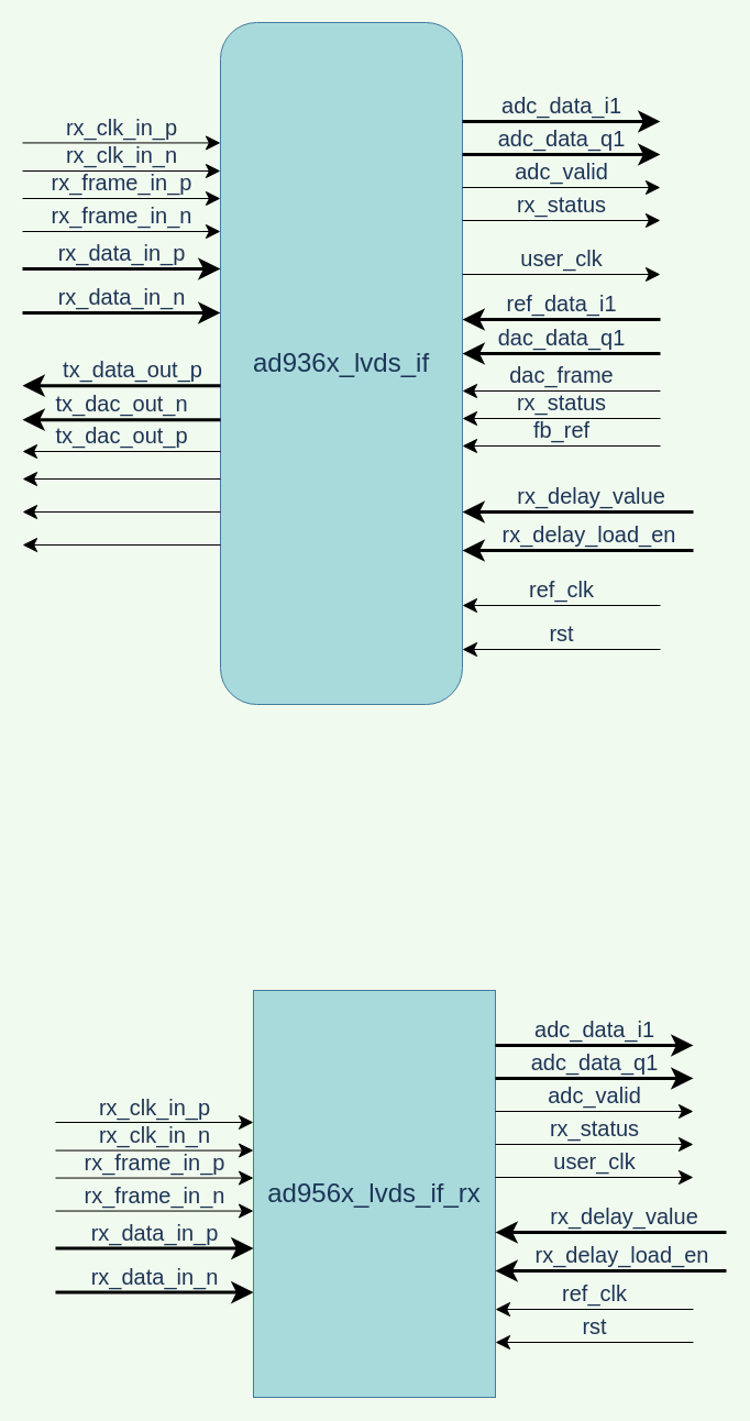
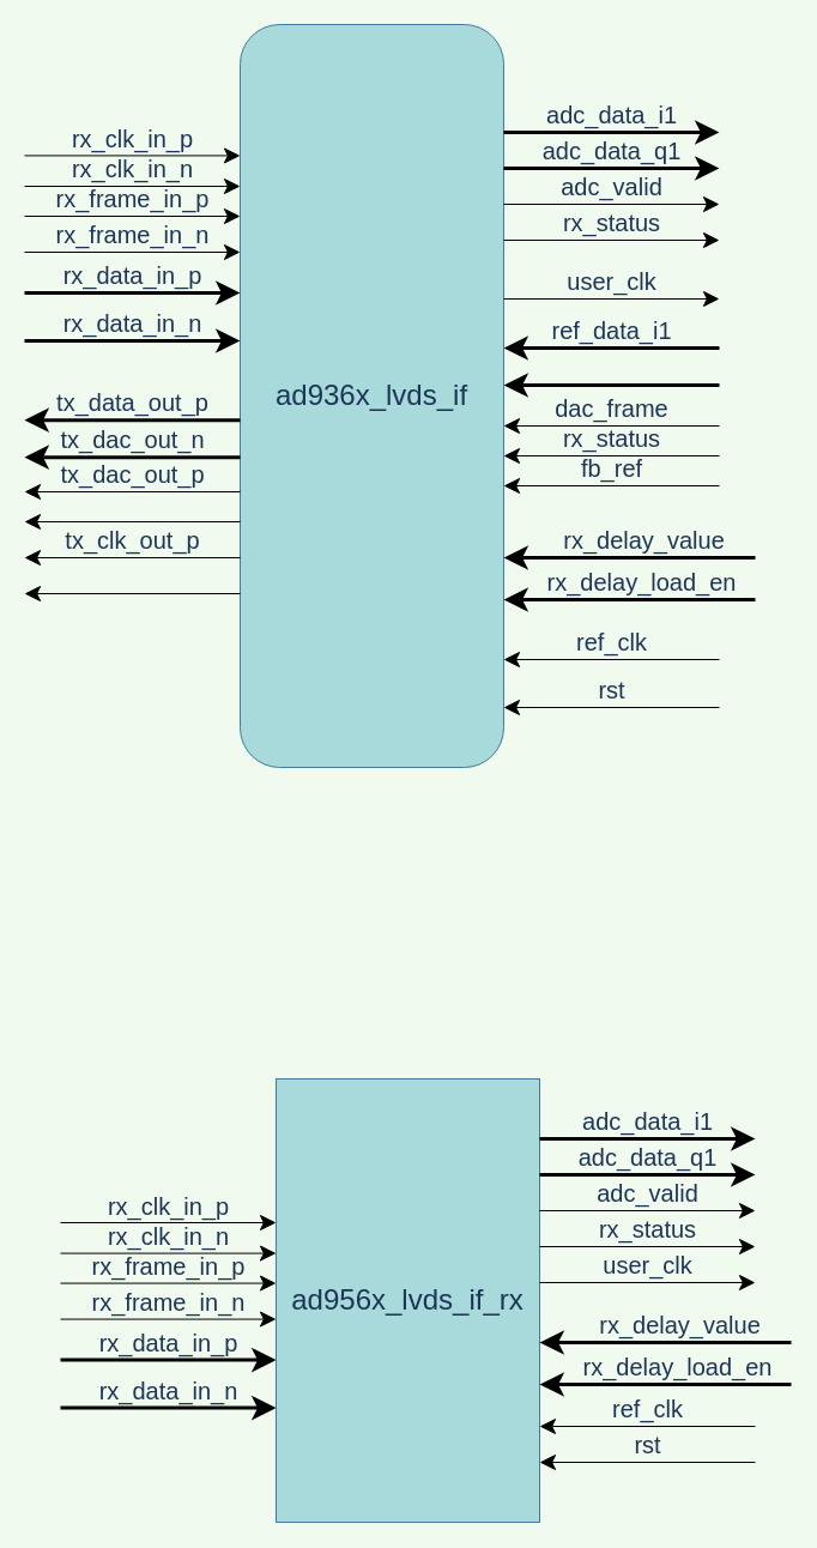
- <mxCell id="7" value="&lt;font style=&quot;font-size: 20px&quot;&gt;dac_data_q1&lt;/font&gt;" style="text;html=1;align=center;verticalAlign=middle;resizable=0;points=[];autosize=1;fontColor=#1D3557;strokeWidth=4;" vertex="1" parent="5"><mxGeometry x="25" y="5" width="130" height="20" as="geometry" /></mxCell>
- <mxCell id="53" value="&lt;font style=&quot;font-size: 20px&quot;&gt;tx_data_out_p&lt;/font&gt;" style="text;html=1;align=center;verticalAlign=middle;resizable=0;points=[];autosize=1;fontColor=#1D3557;strokeWidth=4;" vertex="1" parent="51"><mxGeometry x="30" y="5" width="140" height="20" as="geometry" /></mxCell>
+ <mxCell id="53" value="&lt;font style=&quot;font-size: 20px&quot;&gt;tx_data_out_p&lt;/font&gt;" style="text;html=1;align=center;verticalAlign=middle;resizable=0;points=[];autosize=1;fontColor=#1D3557;strokeWidth=4;" vertex="1" parent="51"><mxGeometry x="20" y="5" width="140" height="20" as="geometry" /></mxCell>
+ <mxCell id="64" value="&lt;font style=&quot;font-size: 20px&quot;&gt;tx_clk_out_p&lt;/font&gt;" style="text;html=1;align=center;verticalAlign=middle;resizable=0;points=[];autosize=1;fontColor=#1D3557;strokeWidth=4;" vertex="1" parent="62"><mxGeometry x="25" y="5" width="130" height="20" as="geometry" /></mxCell>
